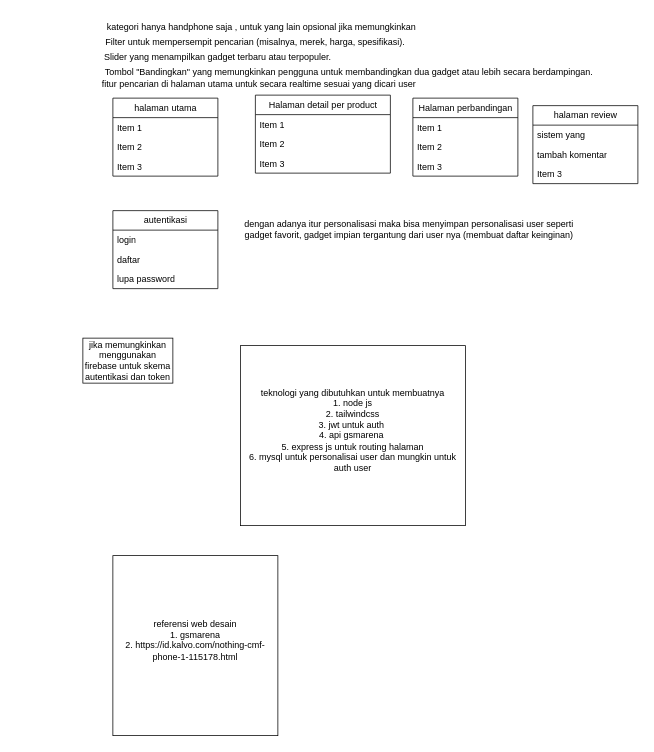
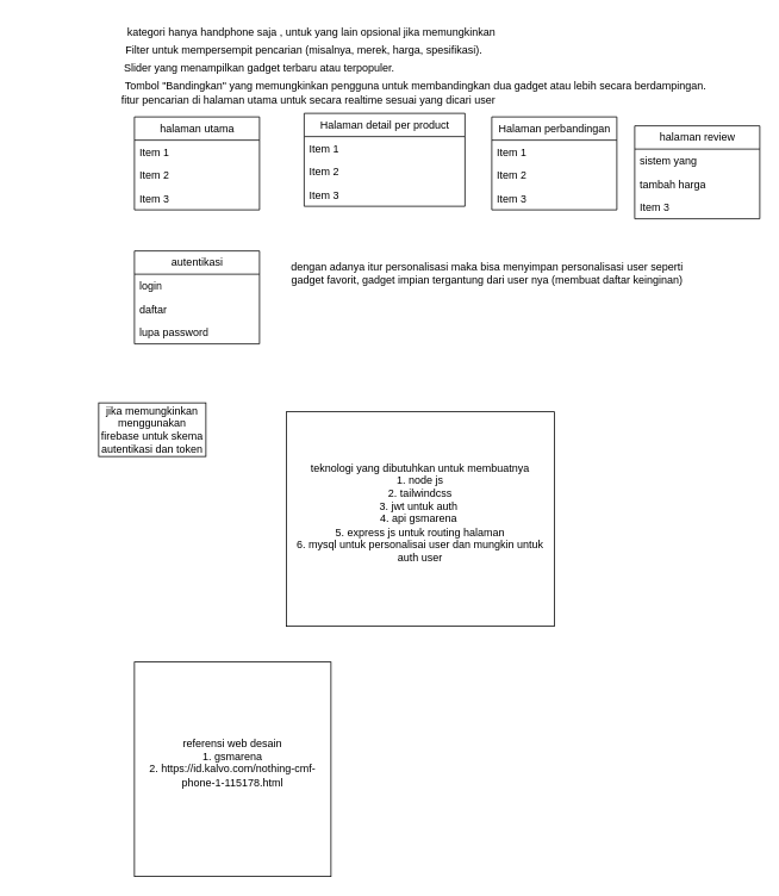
- <mxCell id="12" value="tambah komentar" style="text;strokeColor=none;fillColor=none;align=left;verticalAlign=top;spacingLeft=4;spacingRight=4;overflow=hidden;rotatable=0;points=[[0,0.5],[1,0.5]];portConstraint=eastwest;whiteSpace=wrap;html=1;" parent="10" vertex="1"><mxGeometry y="52" width="140" height="26" as="geometry" /></mxCell>
+ <mxCell id="12" value="tambah harga" style="text;strokeColor=none;fillColor=none;align=left;verticalAlign=top;spacingLeft=4;spacingRight=4;overflow=hidden;rotatable=0;points=[[0,0.5],[1,0.5]];portConstraint=eastwest;whiteSpace=wrap;html=1;" parent="10" vertex="1"><mxGeometry y="52" width="140" height="26" as="geometry" /></mxCell>
